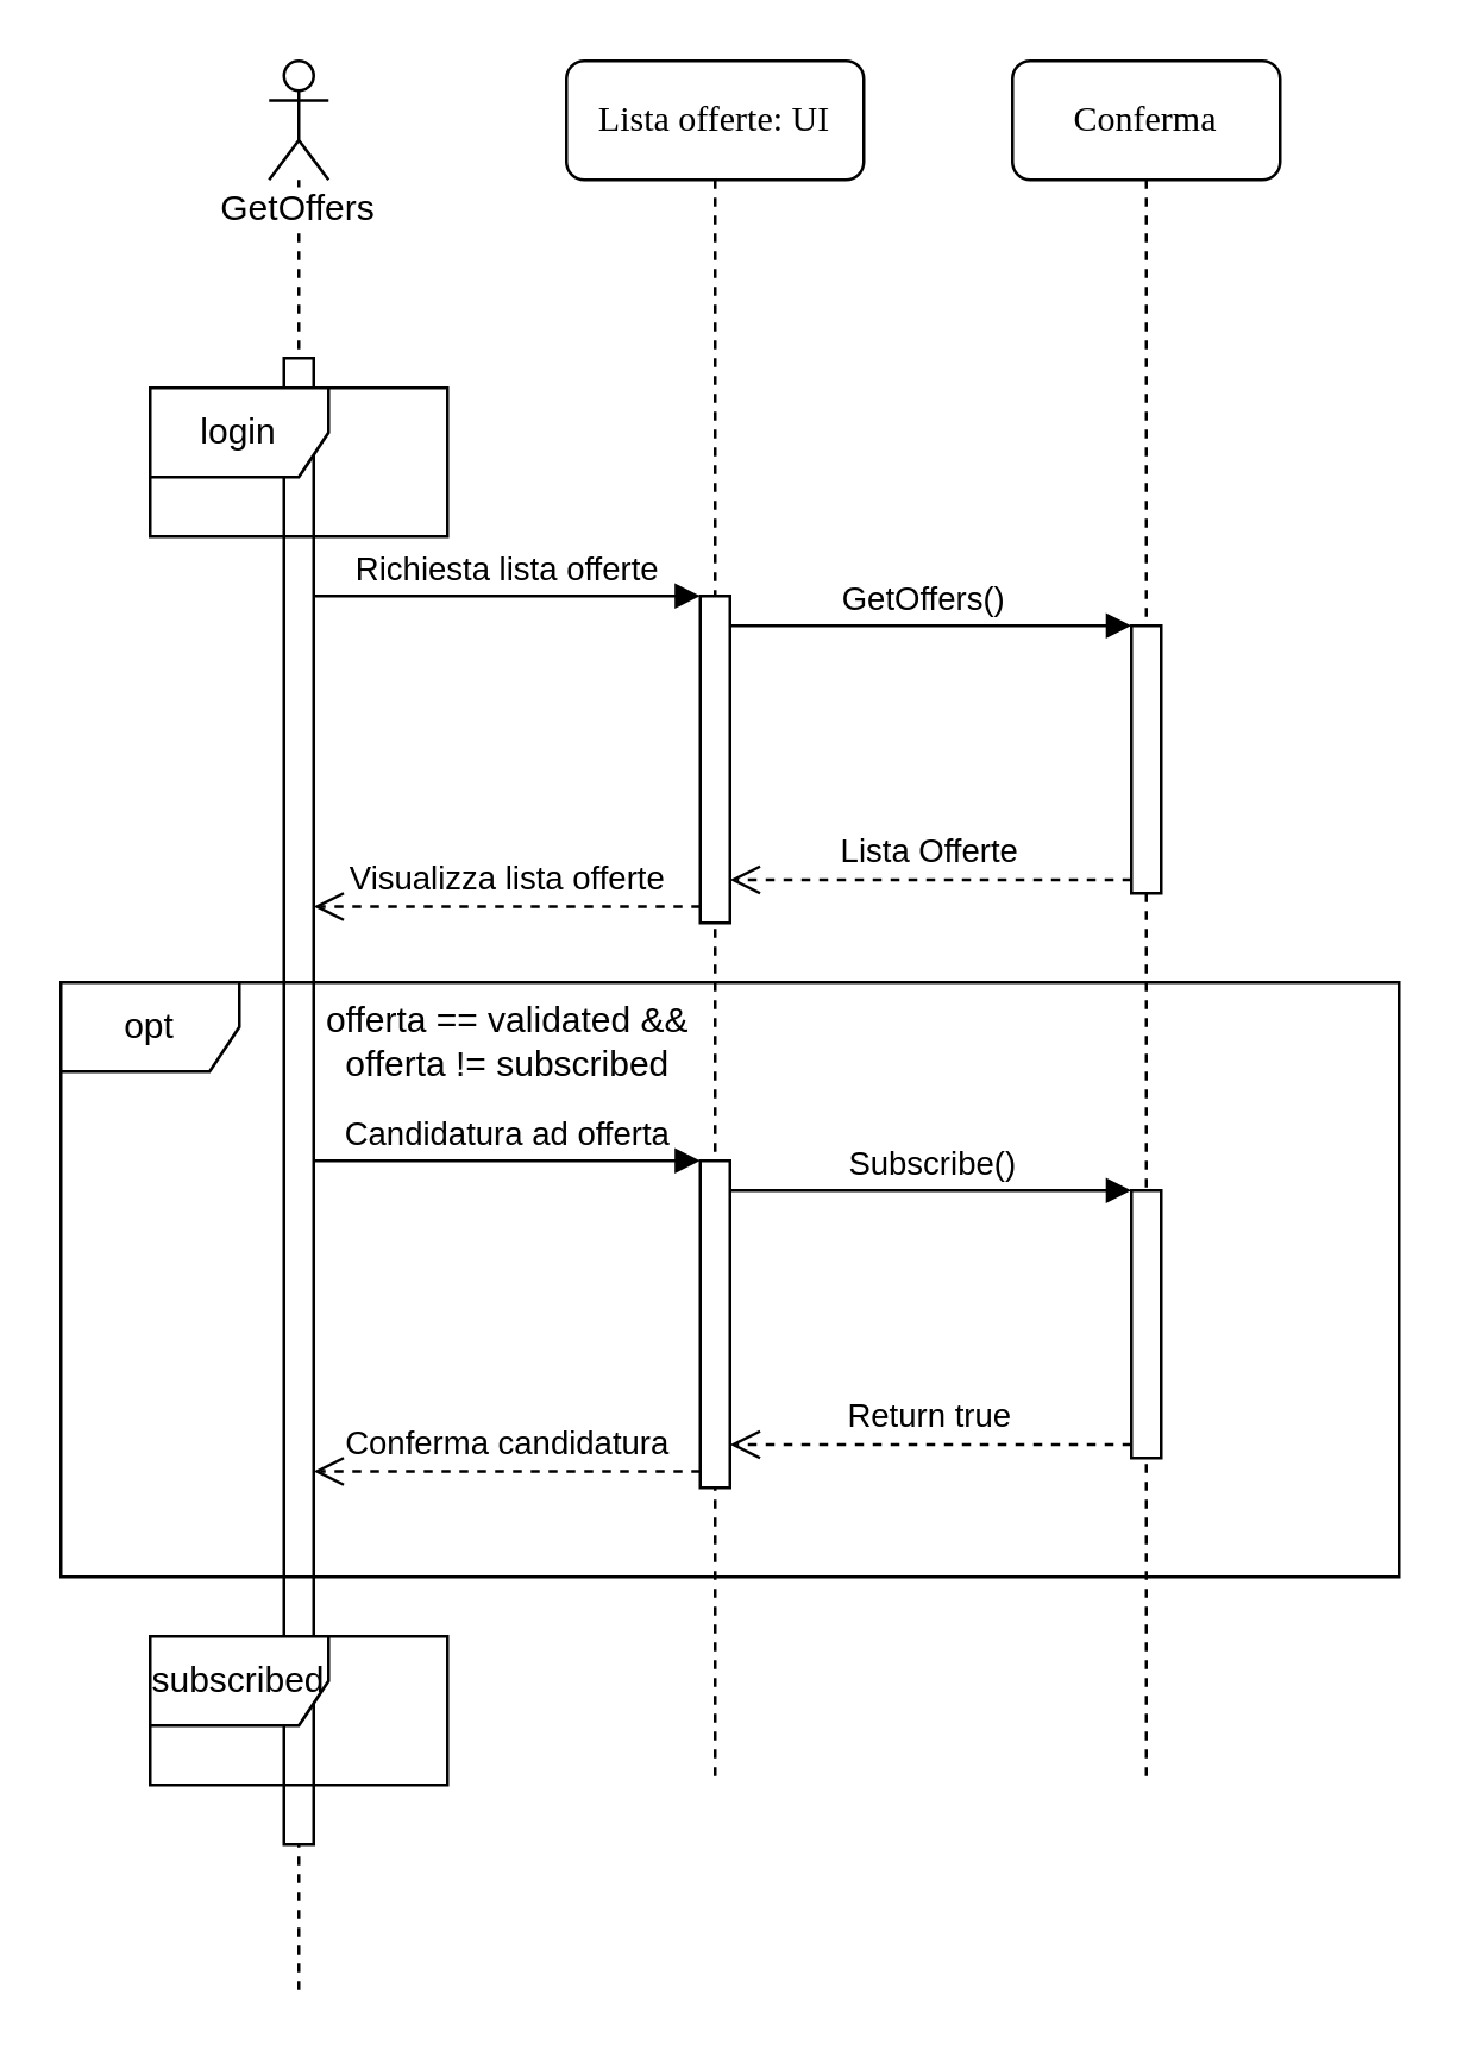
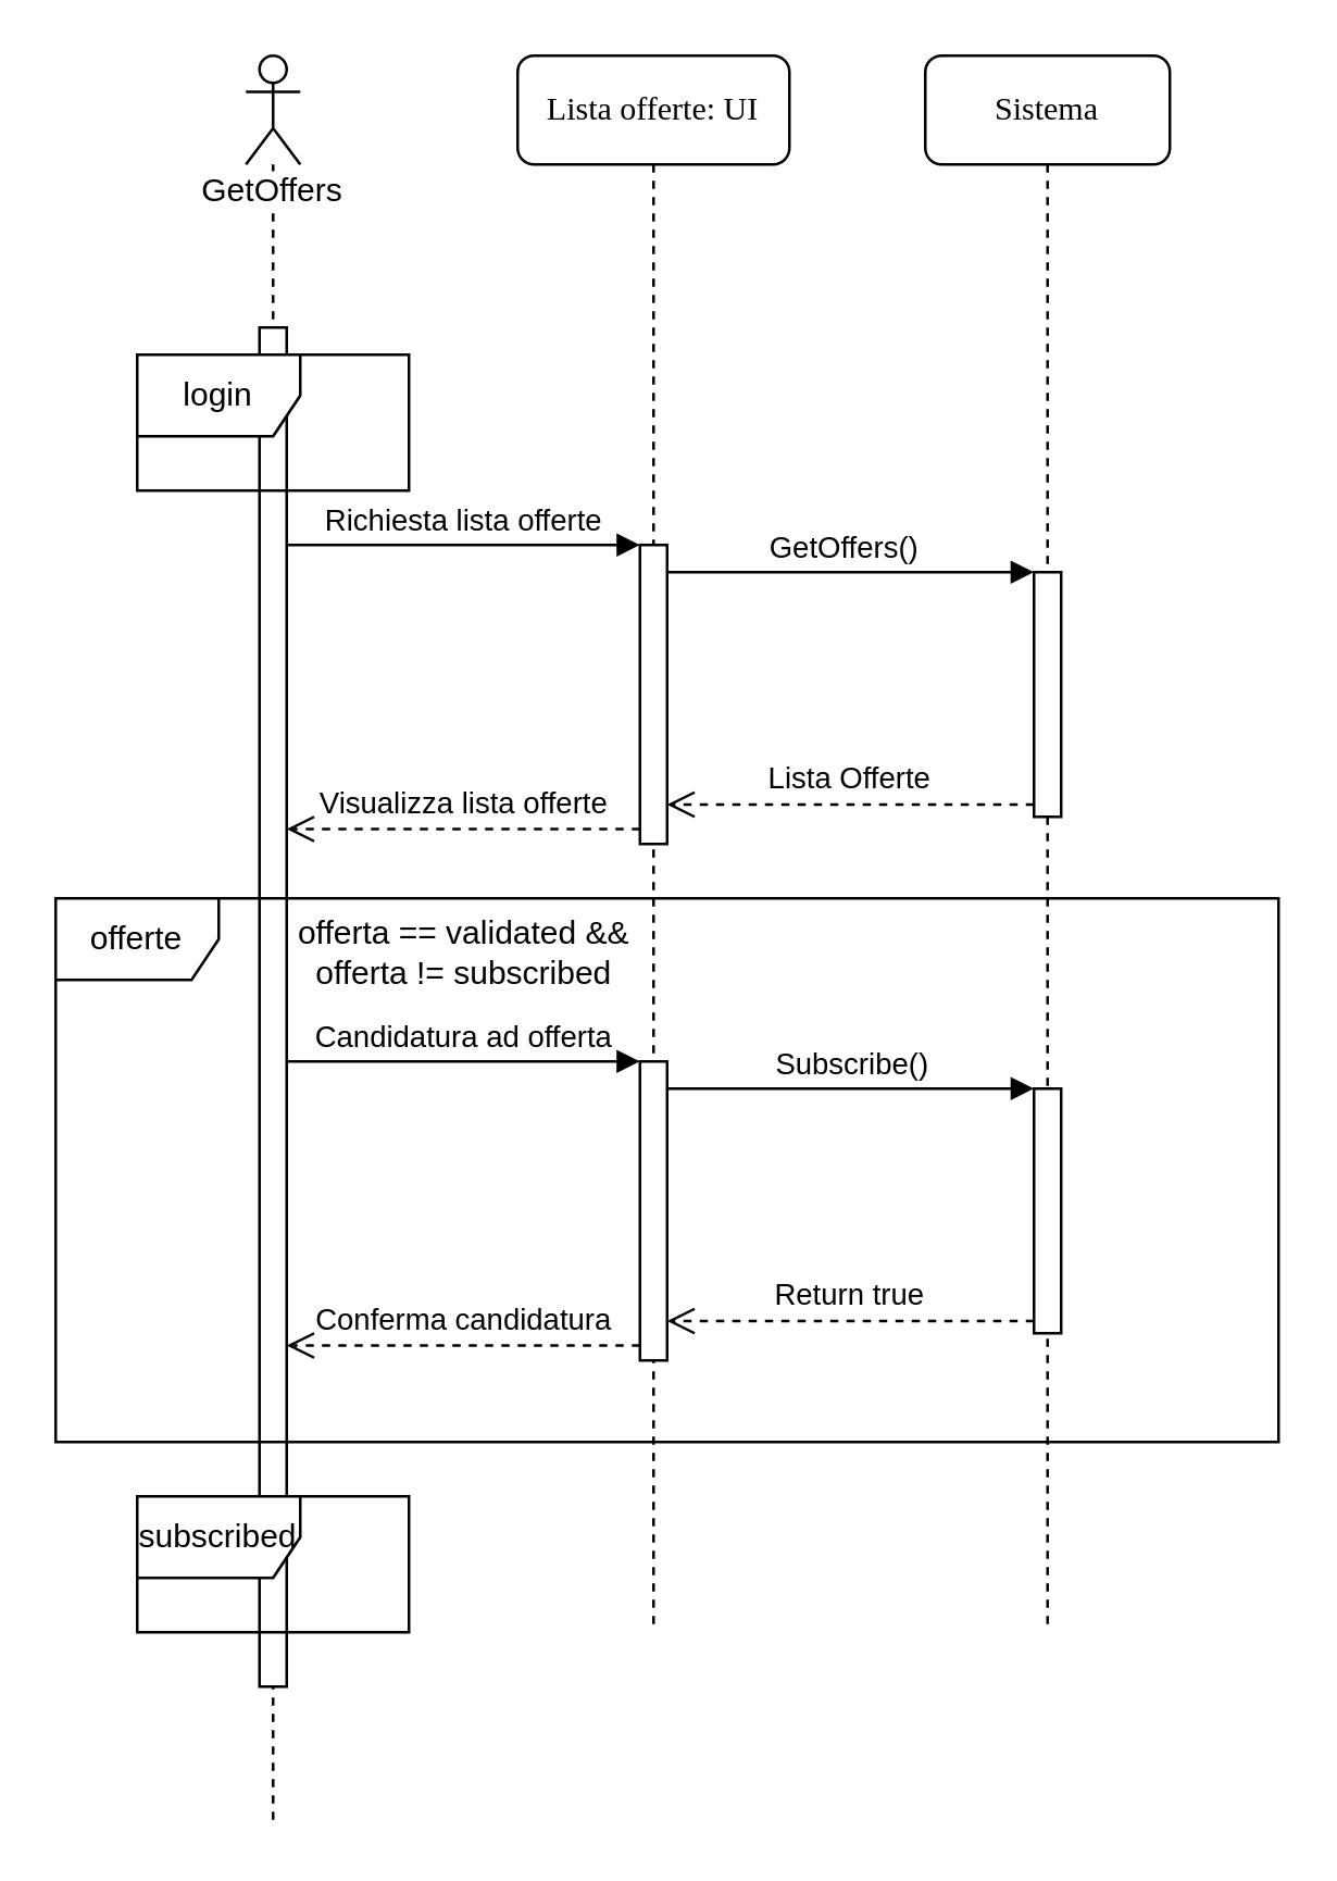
- <mxCell id="5" value="Conferma" style="shape=umlLifeline;perimeter=lifelinePerimeter;whiteSpace=wrap;html=1;container=1;collapsible=0;recursiveResize=0;outlineConnect=0;rounded=1;shadow=0;comic=0;labelBackgroundColor=none;strokeWidth=1;fontFamily=Verdana;fontSize=12;align=center;" parent="1" vertex="1"><mxGeometry x="340" y="20" width="90" height="580" as="geometry" /></mxCell>
+ <mxCell id="5" value="Sistema" style="shape=umlLifeline;perimeter=lifelinePerimeter;whiteSpace=wrap;html=1;container=1;collapsible=0;recursiveResize=0;outlineConnect=0;rounded=1;shadow=0;comic=0;labelBackgroundColor=none;strokeWidth=1;fontFamily=Verdana;fontSize=12;align=center;" parent="1" vertex="1"><mxGeometry x="340" y="20" width="90" height="580" as="geometry" /></mxCell>
- <mxCell id="22" value="opt" style="shape=umlFrame;whiteSpace=wrap;html=1;shadow=0;labelBackgroundColor=none;sketch=0;fillColor=#FFFFFF;" parent="1" vertex="1"><mxGeometry x="20" y="330" width="450" height="200" as="geometry" /></mxCell>
+ <mxCell id="22" value="offerte" style="shape=umlFrame;whiteSpace=wrap;html=1;shadow=0;labelBackgroundColor=none;sketch=0;fillColor=#FFFFFF;" parent="1" vertex="1"><mxGeometry x="20" y="330" width="450" height="200" as="geometry" /></mxCell>
